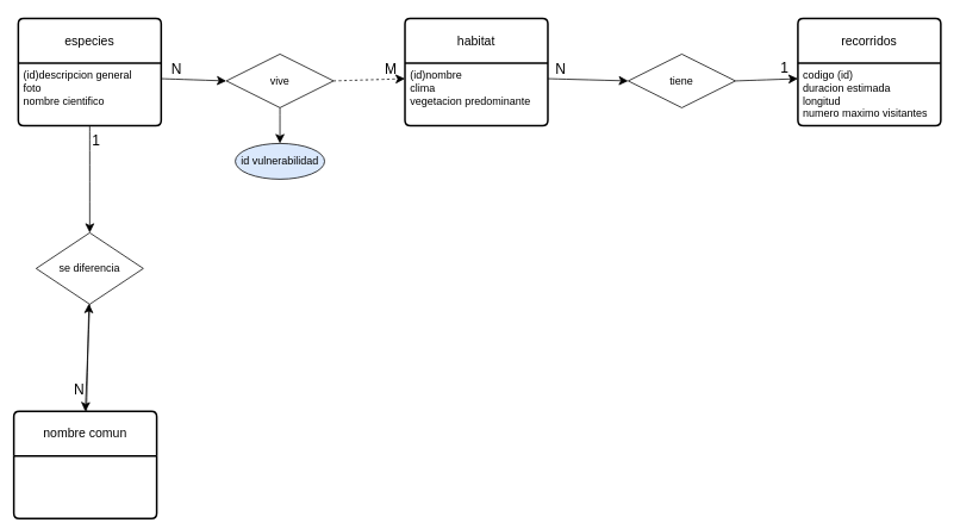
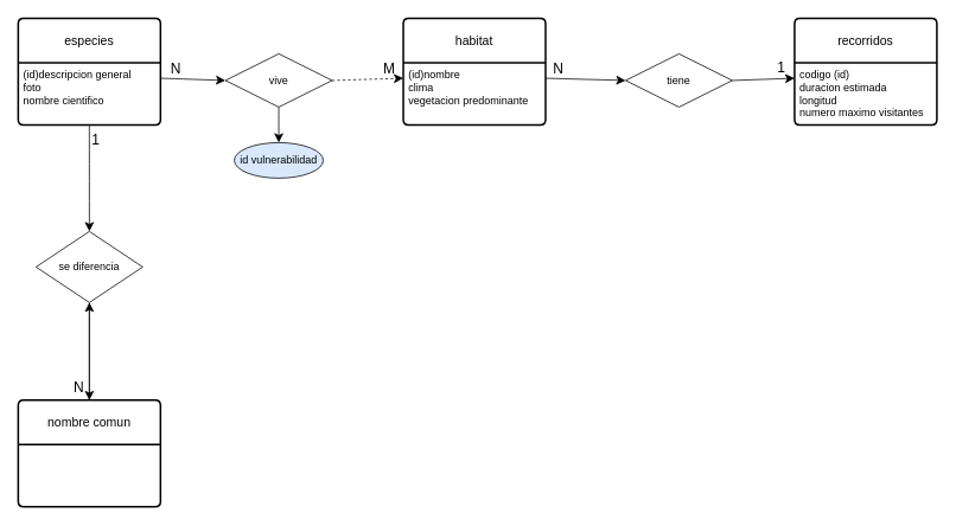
- <mxCell id="4" value="nombre comun" style="swimlane;childLayout=stackLayout;horizontal=1;startSize=50;horizontalStack=0;rounded=1;fontSize=14;fontStyle=0;strokeWidth=2;resizeParent=0;resizeLast=1;shadow=0;dashed=0;align=center;arcSize=4;whiteSpace=wrap;html=1;" vertex="1" parent="1"><mxGeometry x="15" y="460" width="160" height="120" as="geometry" /></mxCell>
+ <mxCell id="4" value="nombre comun" style="swimlane;childLayout=stackLayout;horizontal=1;startSize=50;horizontalStack=0;rounded=1;fontSize=14;fontStyle=0;strokeWidth=2;resizeParent=0;resizeLast=1;shadow=0;dashed=0;align=center;arcSize=4;whiteSpace=wrap;html=1;" vertex="1" parent="1"><mxGeometry x="20" y="450" width="160" height="120" as="geometry" /></mxCell>
